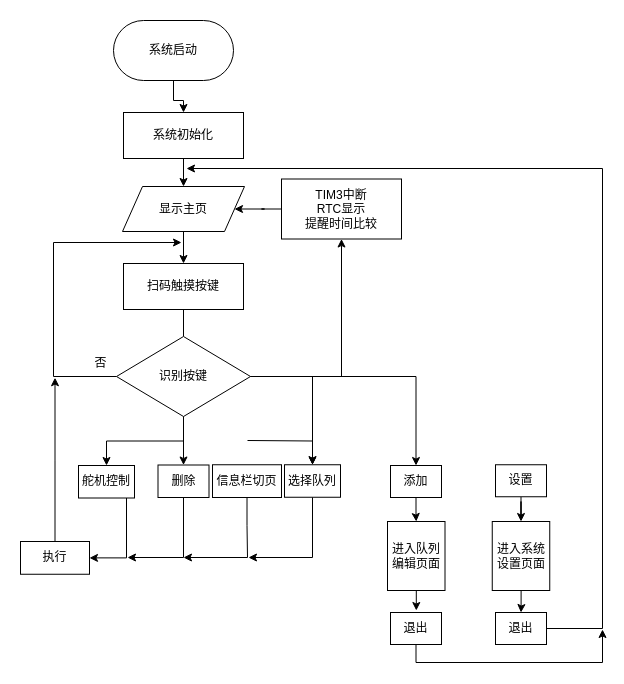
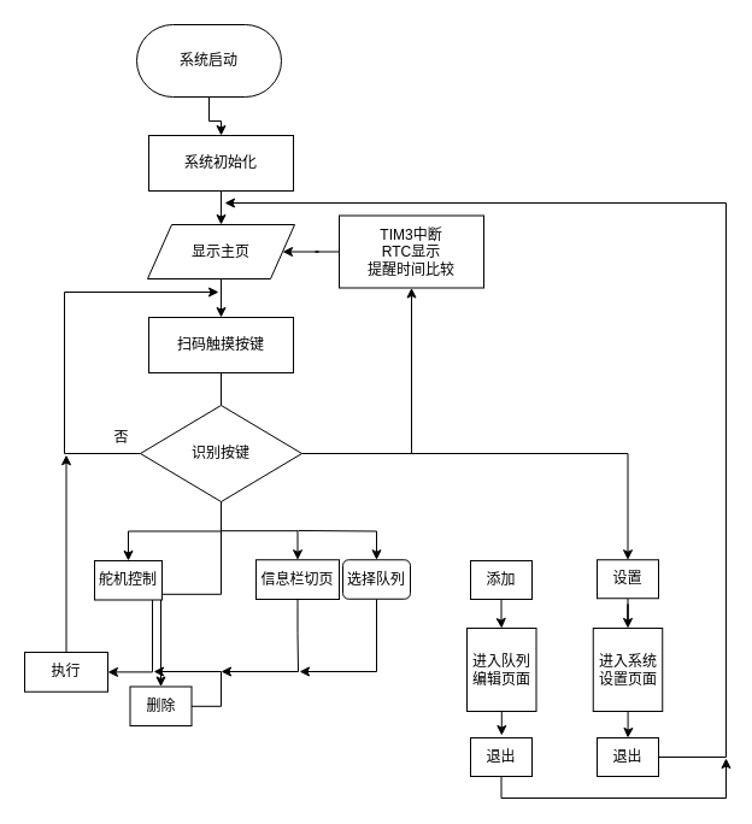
- <mxCell id="12" style="edgeStyle=orthogonalEdgeStyle;rounded=0;orthogonalLoop=1;jettySize=auto;html=1;" edge="1" parent="1" source="17" target="36"><mxGeometry relative="1" as="geometry"><mxPoint x="147" y="463" as="targetPoint" /></mxGeometry></mxCell>
+ <mxCell id="12" style="edgeStyle=orthogonalEdgeStyle;rounded=0;orthogonalLoop=1;jettySize=auto;html=1;entryX=0.5;entryY=0;entryDx=0;entryDy=0;" edge="1" parent="1" source="17" target="26"><mxGeometry relative="1" as="geometry"><mxPoint x="147" y="463" as="targetPoint" /></mxGeometry></mxCell>
- <mxCell id="13" style="edgeStyle=orthogonalEdgeStyle;rounded=0;orthogonalLoop=1;jettySize=auto;html=1;" edge="1" parent="1" source="17" target="22"><mxGeometry relative="1" as="geometry"><mxPoint x="222.667" y="462.833" as="targetPoint" /></mxGeometry></mxCell>
+ <mxCell id="13" style="edgeStyle=orthogonalEdgeStyle;rounded=0;orthogonalLoop=1;jettySize=auto;html=1;entryX=0.5;entryY=0;entryDx=0;entryDy=0;" edge="1" parent="1" source="17" target="30"><mxGeometry relative="1" as="geometry"><mxPoint x="222.667" y="462.833" as="targetPoint" /></mxGeometry></mxCell>
- <mxCell id="24" value="删除" style="rounded=0;whiteSpace=wrap;html=1;gradientColor=none;" vertex="1" parent="1"><mxGeometry x="157.5" y="464.5" width="51" height="32.5" as="geometry" /></mxCell>
+ <mxCell id="24" value="删除" style="rounded=0;whiteSpace=wrap;html=1;gradientColor=none;" vertex="1" parent="1"><mxGeometry x="107.5" y="569.5" width="51" height="32.5" as="geometry" /></mxCell>
- <mxCell id="36" value="选择队列" style="rounded=0;whiteSpace=wrap;html=1;gradientColor=none;" vertex="1" parent="1"><mxGeometry x="284" y="464.25" width="56" height="32.5" as="geometry" /></mxCell>
+ <mxCell id="36" value="选择队列" style="whiteSpace=wrap;html=1;gradientColor=none;rounded=1;" vertex="1" parent="1"><mxGeometry x="284" y="464.25" width="56" height="32.5" as="geometry" /></mxCell>
